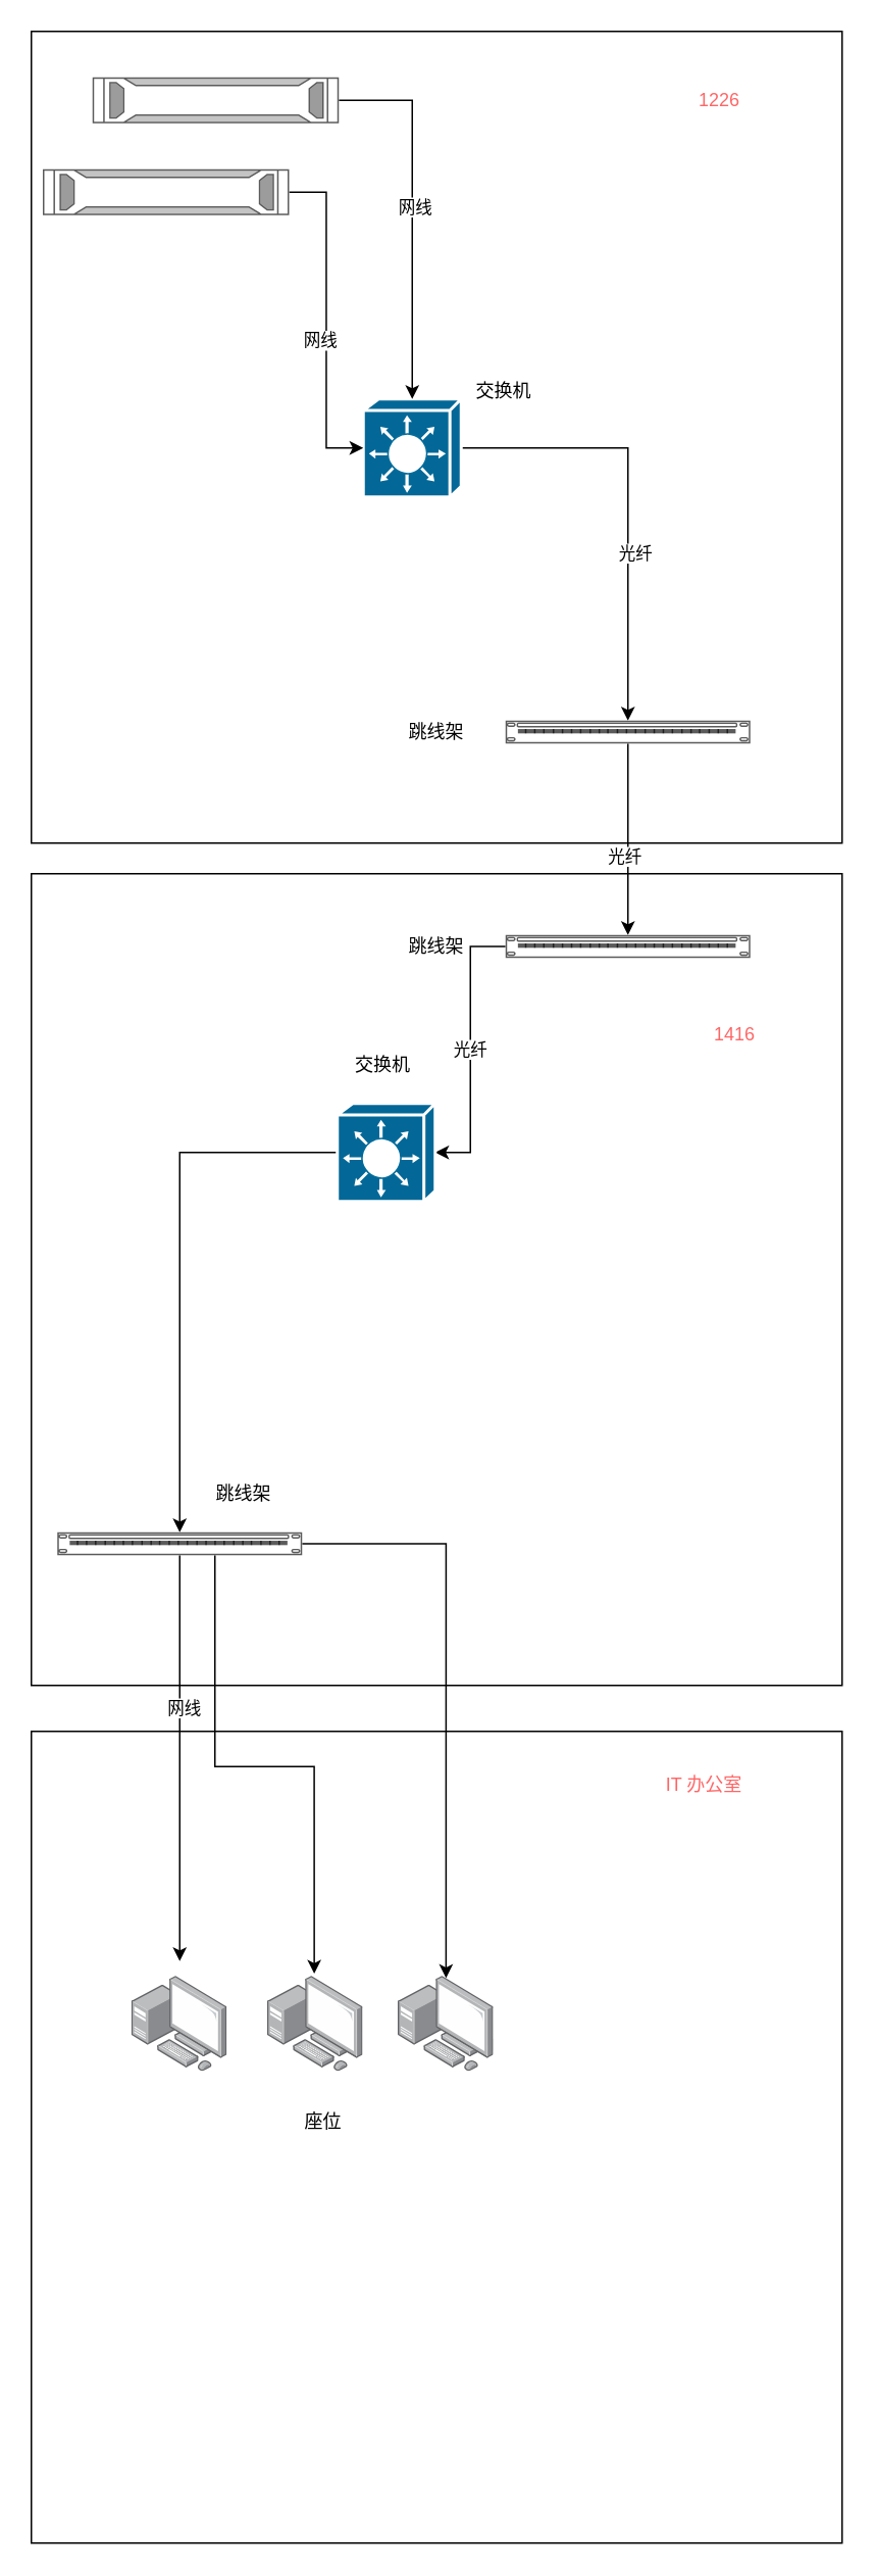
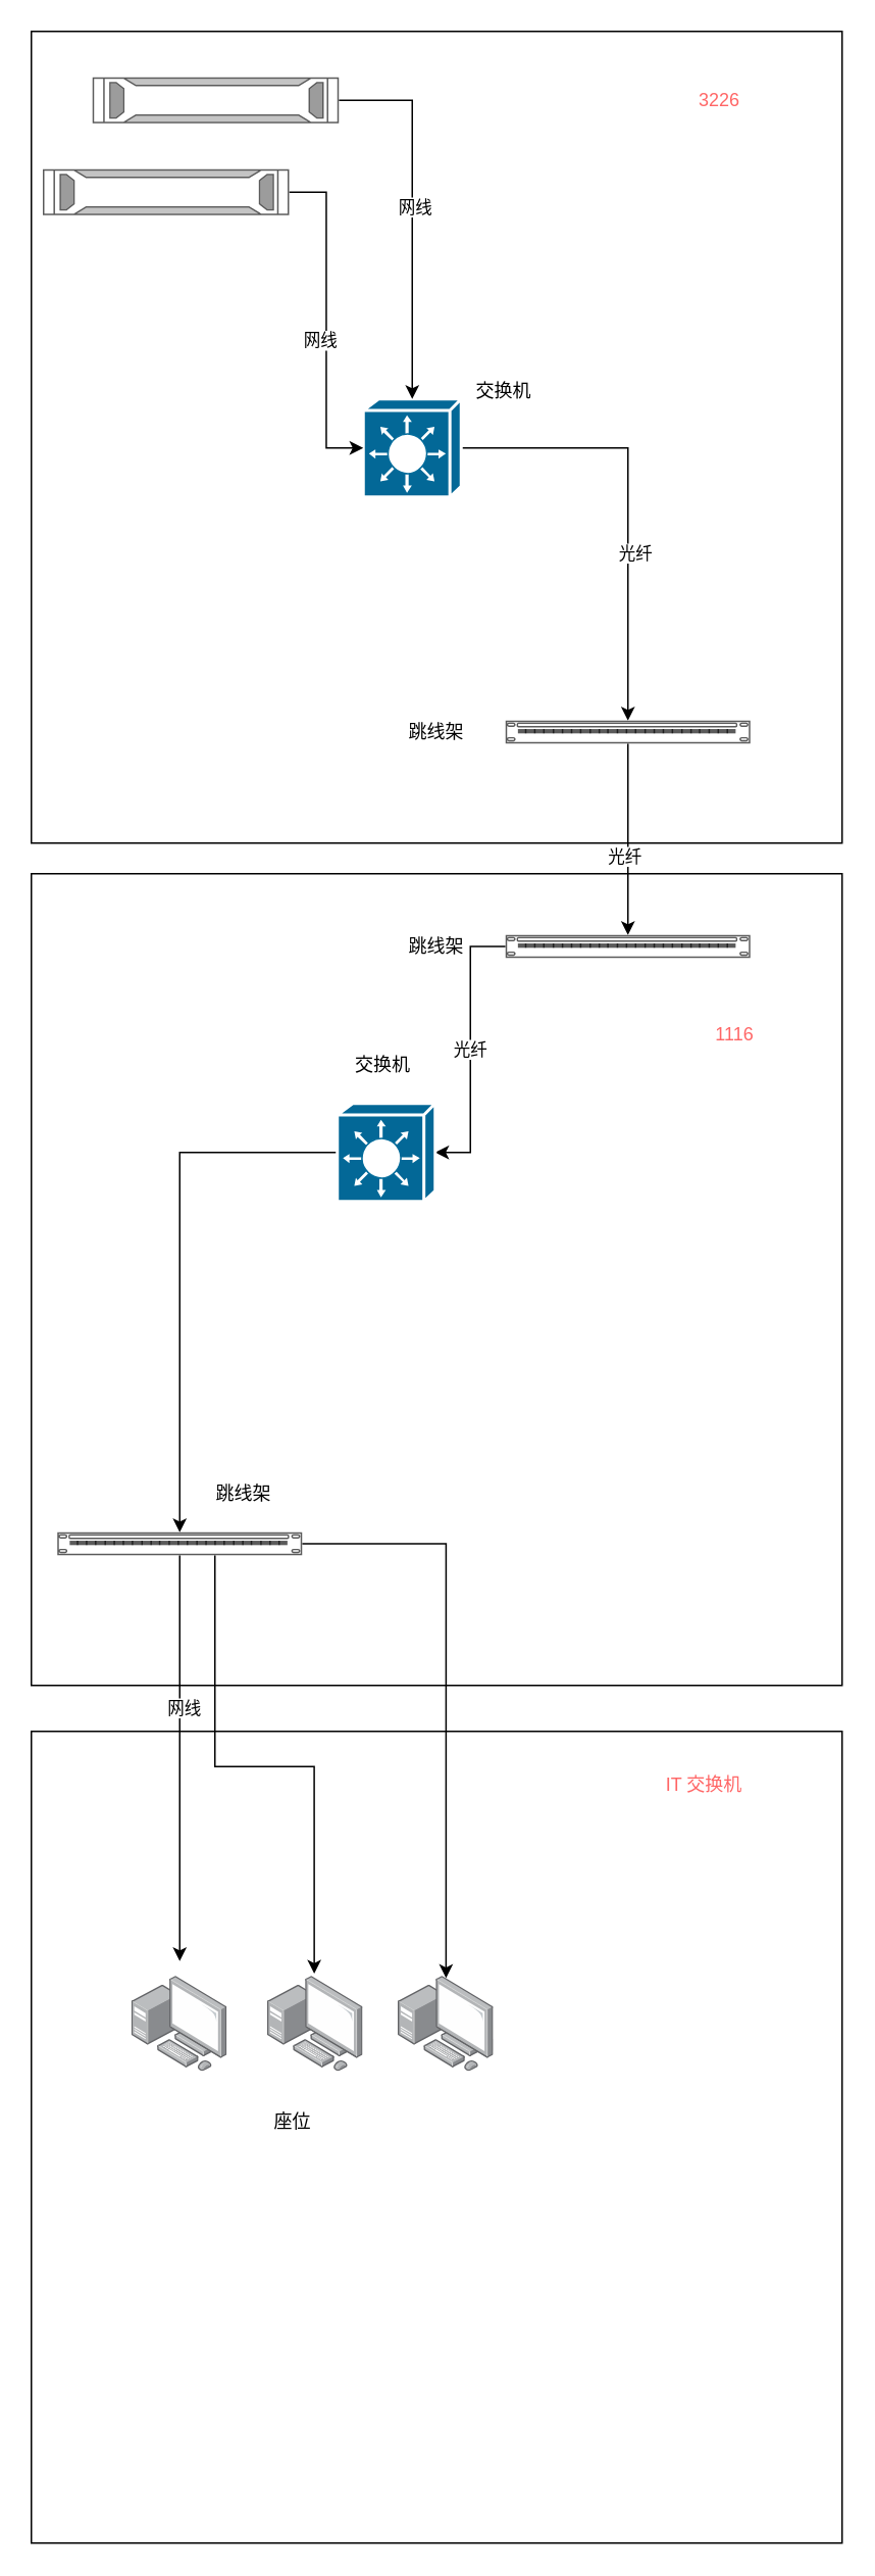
- <mxCell id="18" value="&lt;font color=&quot;#ff6666&quot;&gt;1226&lt;/font&gt;" style="text;html=1;strokeColor=none;fillColor=none;align=center;verticalAlign=middle;whiteSpace=wrap;rounded=0;" vertex="1" parent="1"><mxGeometry x="440" y="50" width="60" height="30" as="geometry" /></mxCell>
+ <mxCell id="18" value="&lt;font color=&quot;#ff6666&quot;&gt;3226&lt;/font&gt;" style="text;html=1;strokeColor=none;fillColor=none;align=center;verticalAlign=middle;whiteSpace=wrap;rounded=0;" vertex="1" parent="1"><mxGeometry x="440" y="50" width="60" height="30" as="geometry" /></mxCell>
- <mxCell id="36" value="&lt;font color=&quot;#ff6666&quot;&gt;1416&lt;/font&gt;" style="text;html=1;strokeColor=none;fillColor=none;align=center;verticalAlign=middle;whiteSpace=wrap;rounded=0;" vertex="1" parent="1"><mxGeometry x="450" y="660" width="60" height="30" as="geometry" /></mxCell>
+ <mxCell id="36" value="&lt;font color=&quot;#ff6666&quot;&gt;1116&lt;/font&gt;" style="text;html=1;strokeColor=none;fillColor=none;align=center;verticalAlign=middle;whiteSpace=wrap;rounded=0;" vertex="1" parent="1"><mxGeometry x="450" y="660" width="60" height="30" as="geometry" /></mxCell>
- <mxCell id="37" value="&lt;font color=&quot;#ff6666&quot;&gt;IT 办公室&lt;/font&gt;" style="text;html=1;strokeColor=none;fillColor=none;align=center;verticalAlign=middle;whiteSpace=wrap;rounded=0;" vertex="1" parent="1"><mxGeometry x="430" y="1150" width="60" height="30" as="geometry" /></mxCell>
+ <mxCell id="37" value="&lt;font color=&quot;#ff6666&quot;&gt;IT 交换机&lt;/font&gt;" style="text;html=1;strokeColor=none;fillColor=none;align=center;verticalAlign=middle;whiteSpace=wrap;rounded=0;" vertex="1" parent="1"><mxGeometry x="430" y="1150" width="60" height="30" as="geometry" /></mxCell>
- <mxCell id="35" value="座位" style="text;html=1;strokeColor=none;fillColor=none;align=center;verticalAlign=middle;whiteSpace=wrap;rounded=0;" vertex="1" parent="1"><mxGeometry x="181" y="1370" width="60" height="30" as="geometry" /></mxCell>
+ <mxCell id="35" value="座位" style="text;html=1;strokeColor=none;fillColor=none;align=center;verticalAlign=middle;whiteSpace=wrap;rounded=0;" vertex="1" parent="1"><mxGeometry x="161" y="1370" width="60" height="30" as="geometry" /></mxCell>
